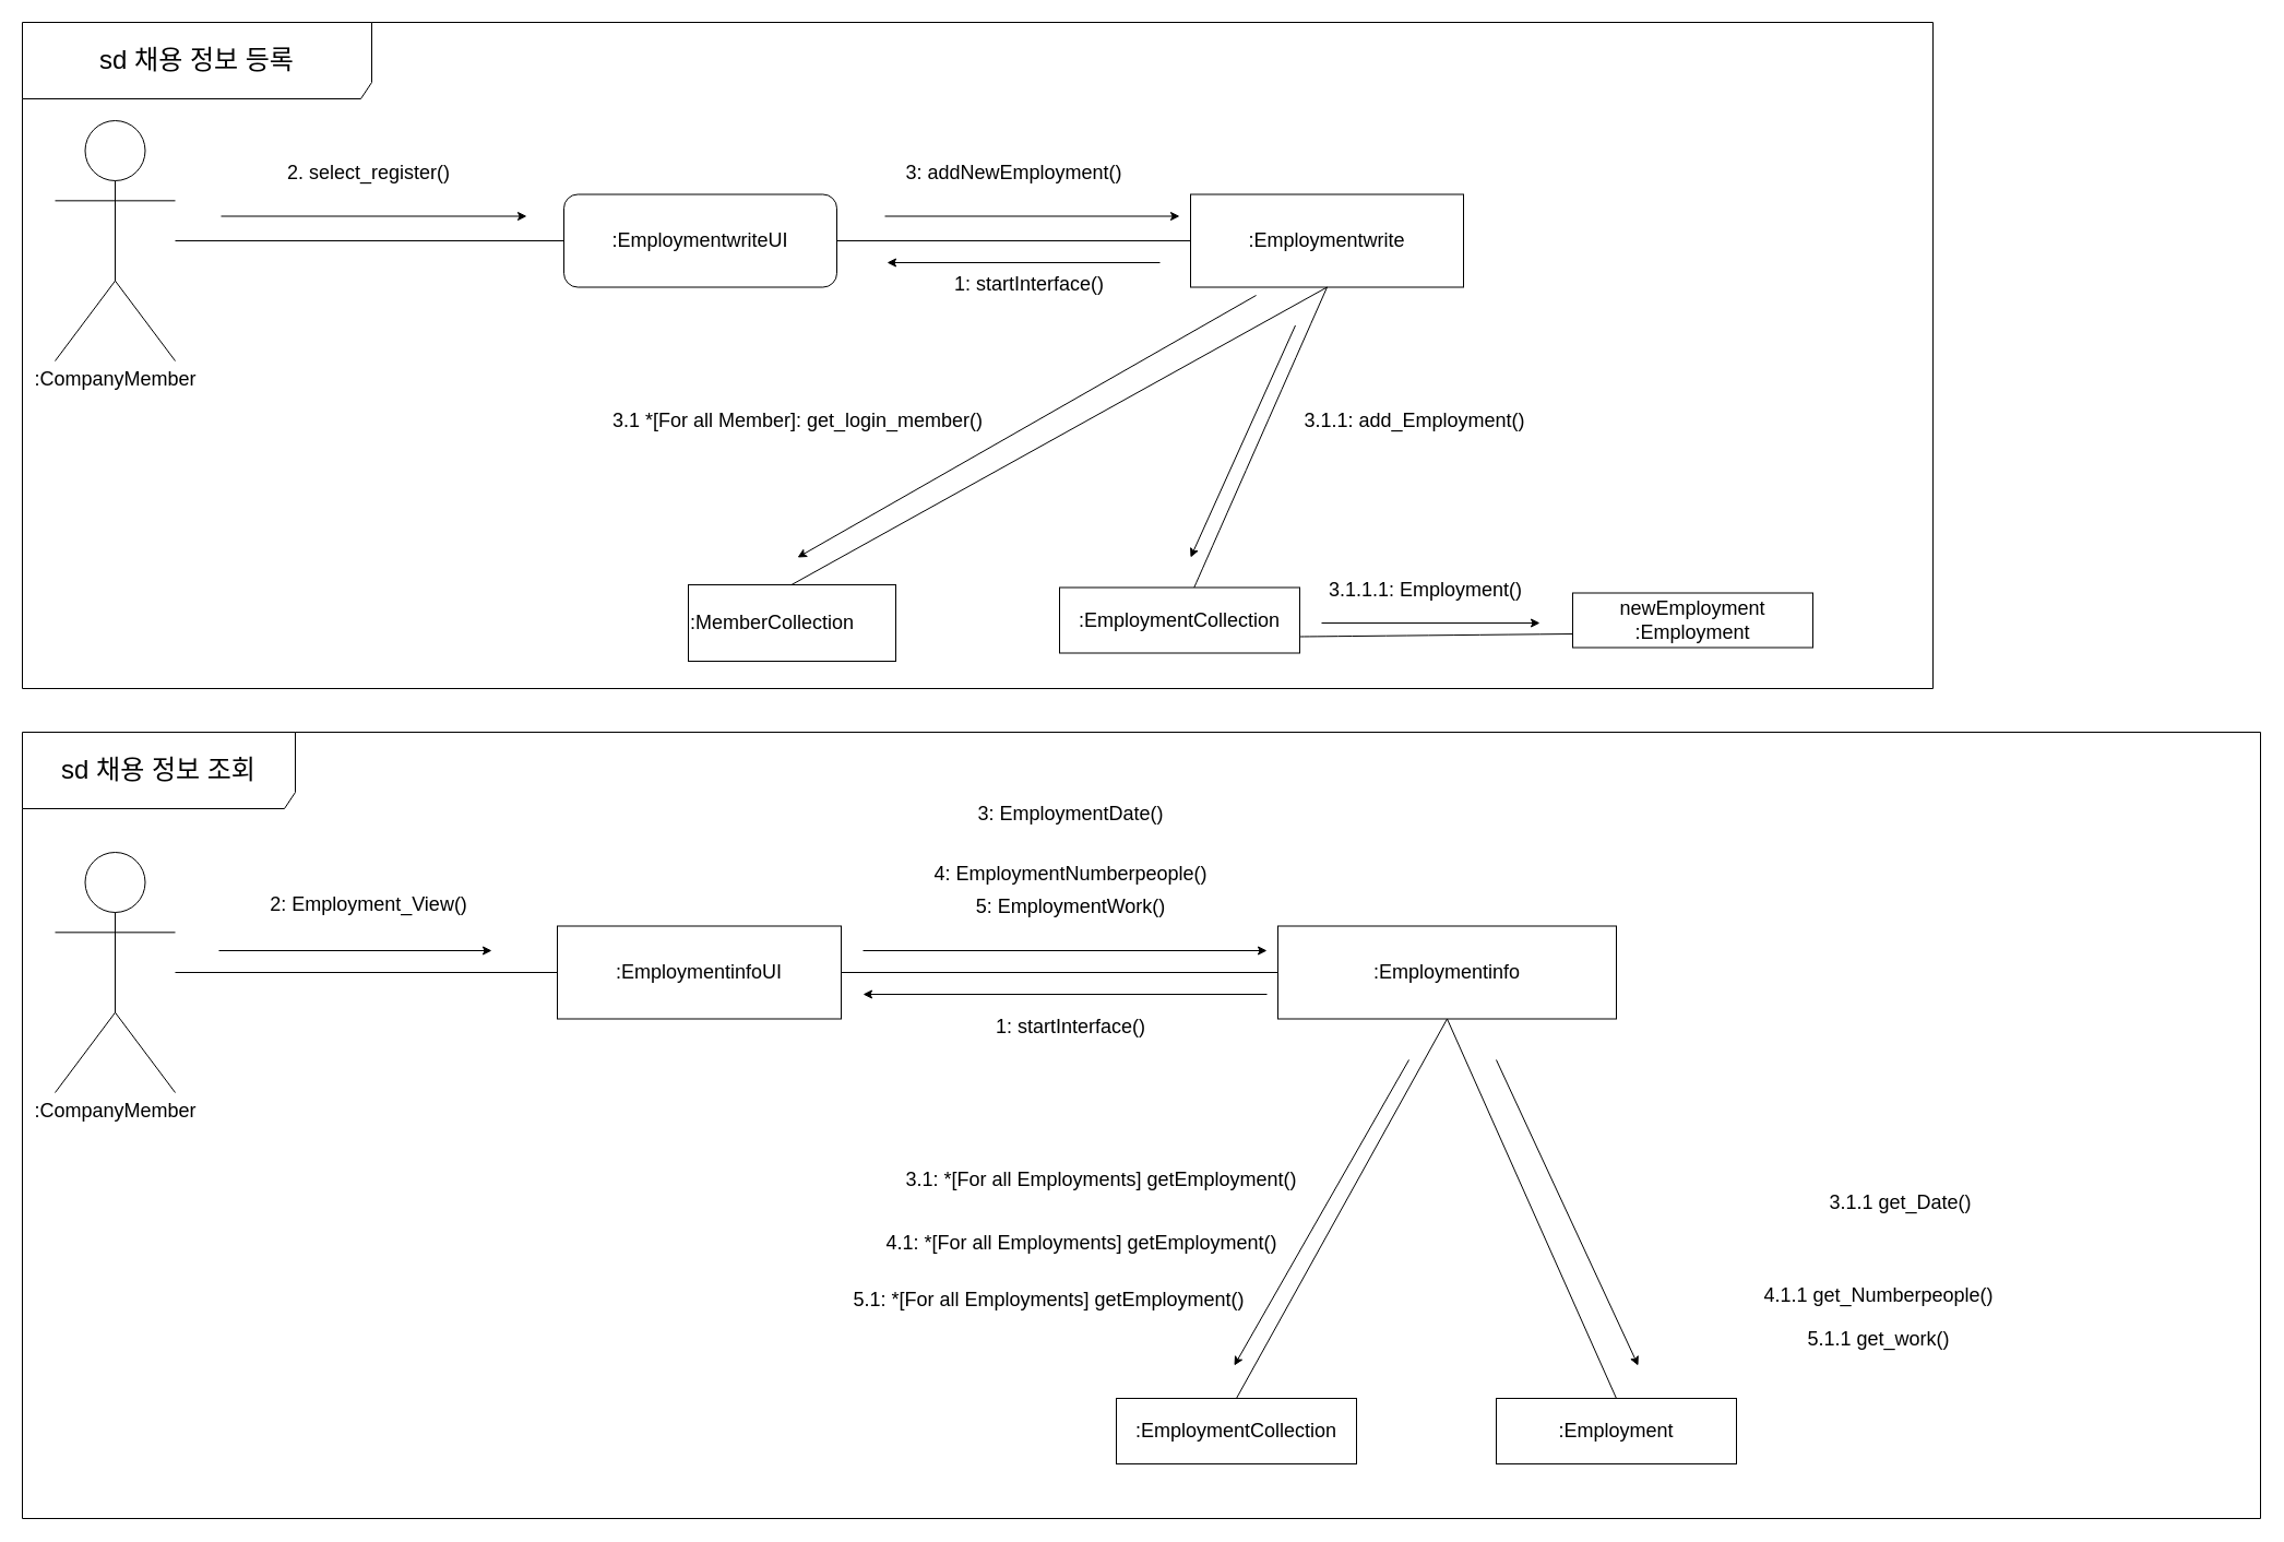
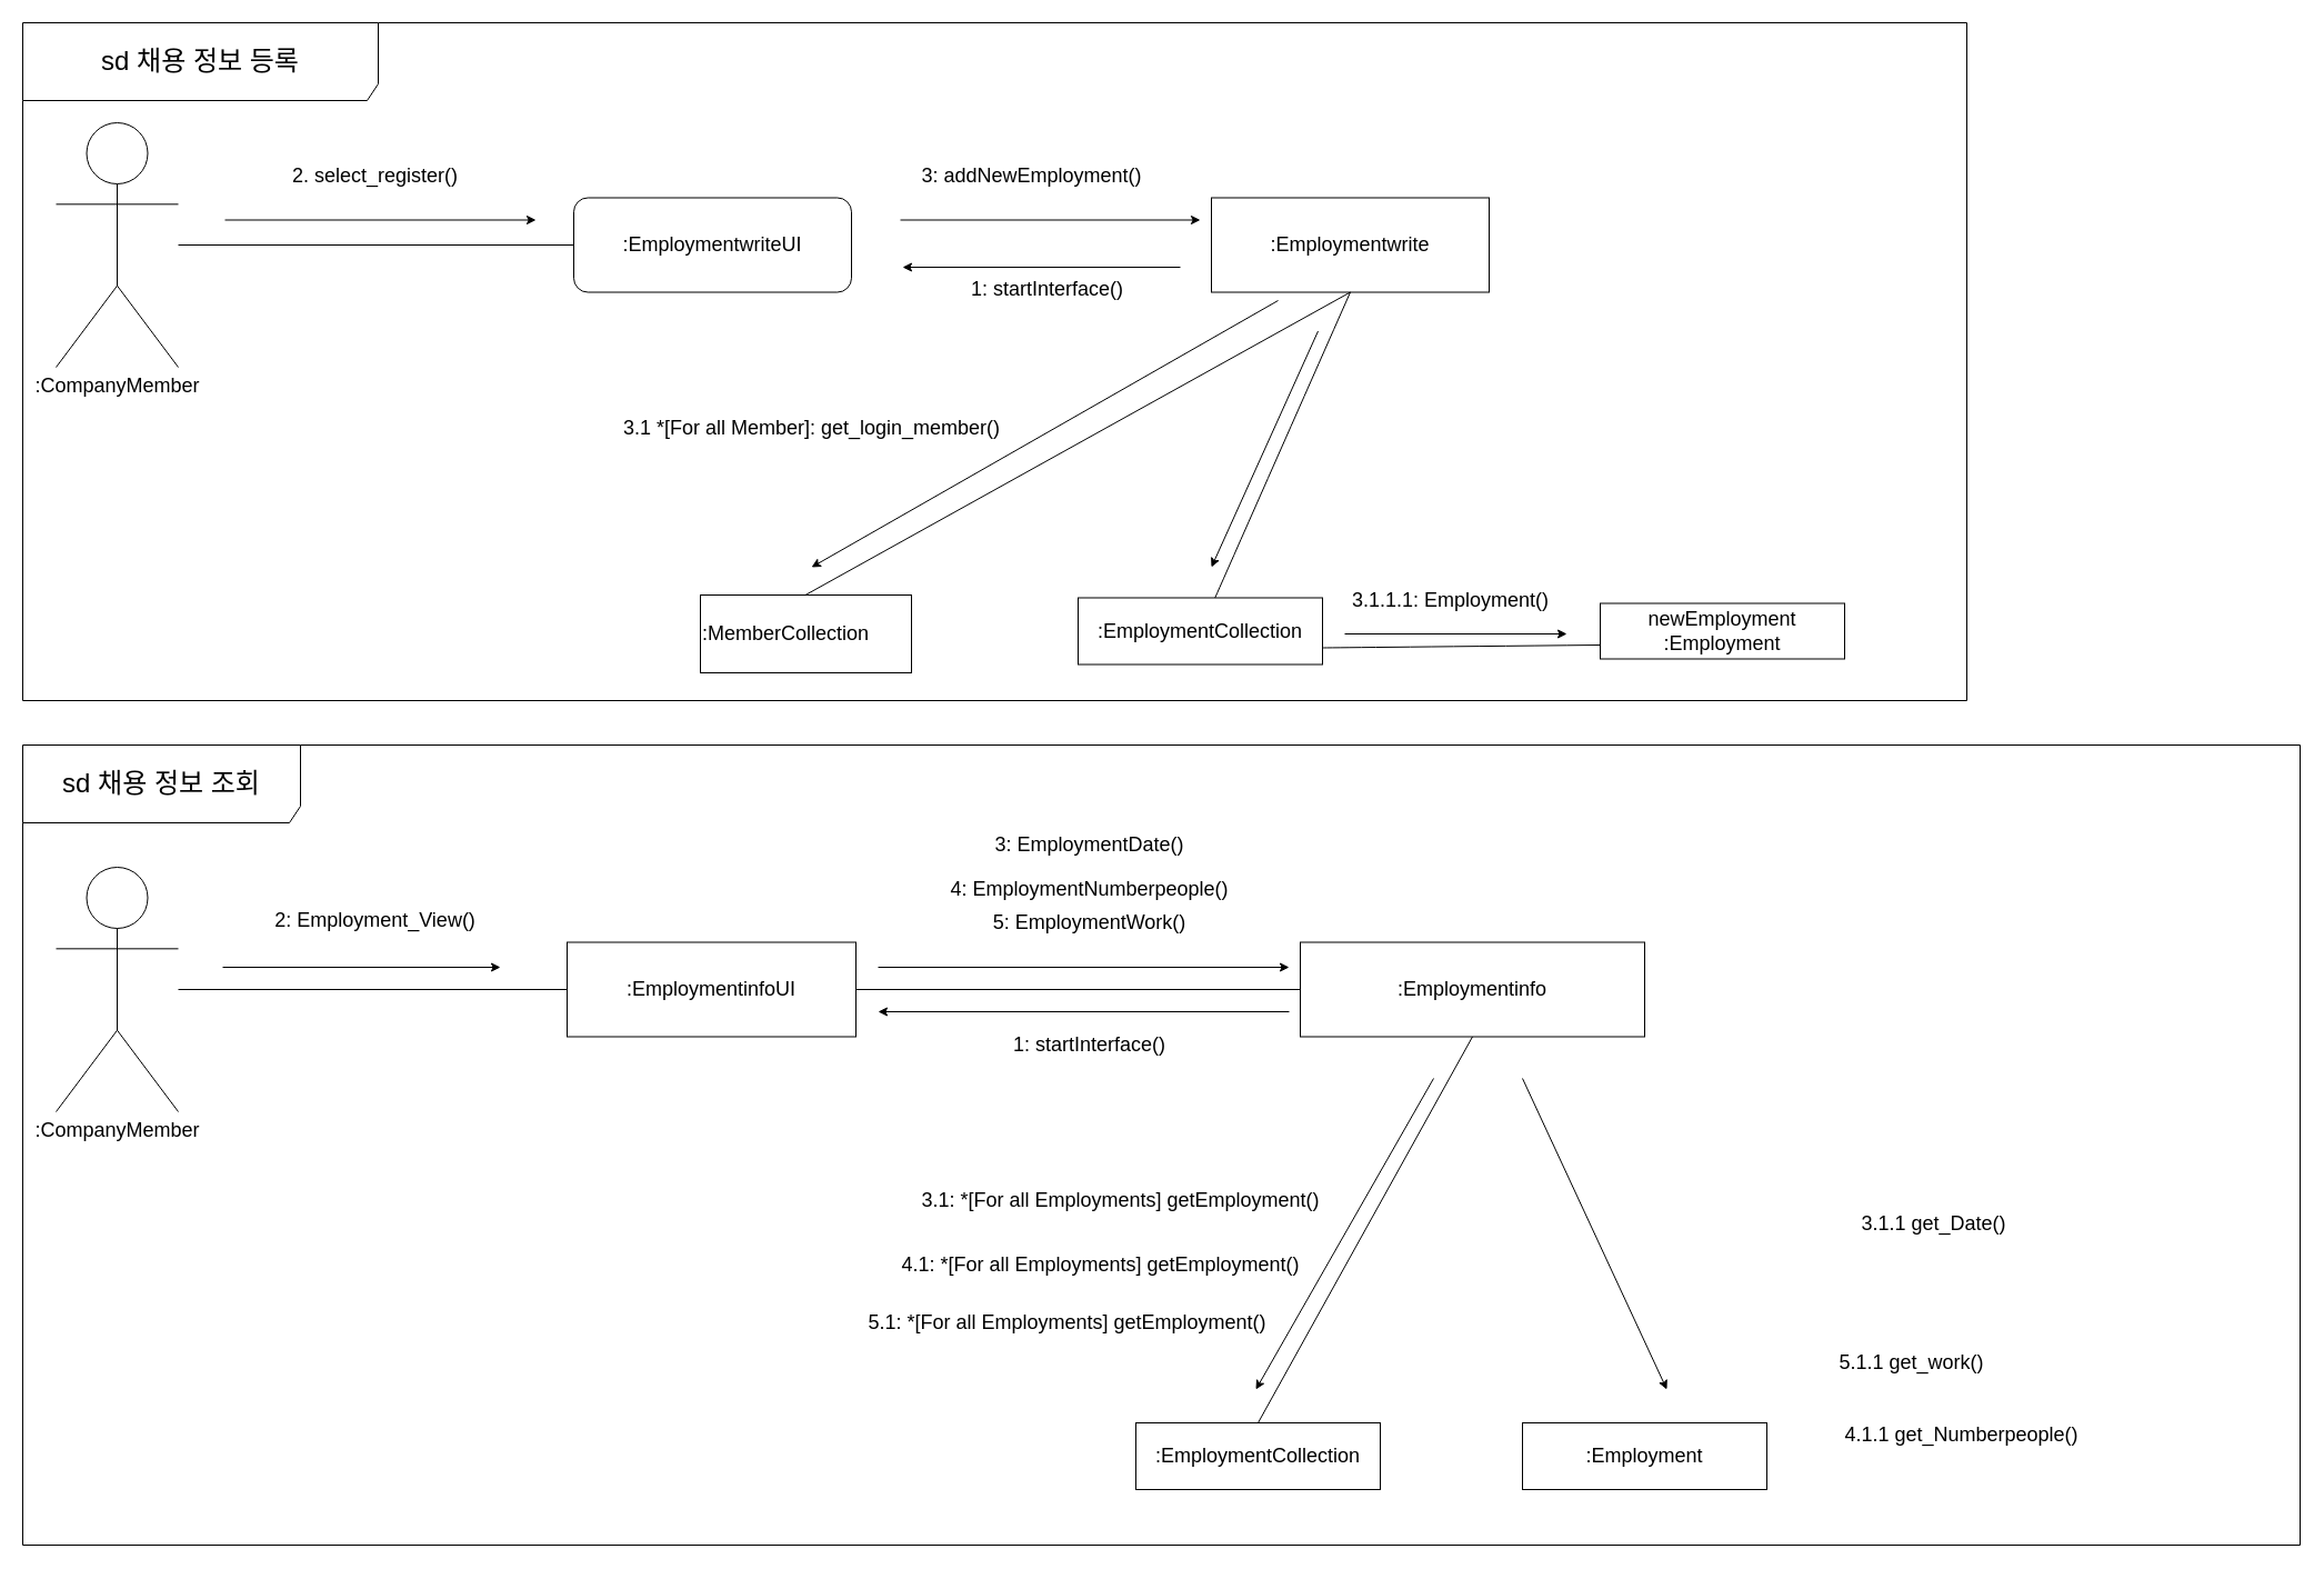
- <mxCell id="24" value="" style="endArrow=none;html=1;rounded=0;entryX=1;entryY=0.5;entryDx=0;entryDy=0;exitX=0;exitY=0.5;exitDx=0;exitDy=0;" parent="1" source="21" target="20" edge="1"><mxGeometry width="50" height="50" relative="1" as="geometry"><mxPoint x="880" y="417.5" as="sourcePoint" /><mxPoint x="930" y="367.5" as="targetPoint" /></mxGeometry></mxCell>
- <mxCell id="31" value="&lt;font style=&quot;font-size: 18px;&quot;&gt;&lt;font style=&quot;font-size: 18px;&quot;&gt;3.1.1: add_&lt;/font&gt;Employment()&lt;/font&gt;" style="text;html=1;align=center;verticalAlign=middle;resizable=0;points=[];autosize=1;strokeColor=none;fillColor=none;" parent="1" vertex="1"><mxGeometry x="1180" y="365" width="230" height="40" as="geometry" /></mxCell>
- <mxCell id="17" value="&lt;font style=&quot;font-size: 18px;&quot;&gt;3: EmploymentDate()&lt;br&gt;&lt;/font&gt;" style="text;html=1;align=center;verticalAlign=middle;resizable=0;points=[];autosize=1;strokeColor=none;fillColor=none;" parent="1" vertex="1"><mxGeometry x="885" y="725" width="190" height="40" as="geometry" /></mxCell>
+ <mxCell id="17" value="&lt;font style=&quot;font-size: 18px;&quot;&gt;3: EmploymentDate()&lt;br&gt;&lt;/font&gt;" style="text;html=1;align=center;verticalAlign=middle;resizable=0;points=[];autosize=1;strokeColor=none;fillColor=none;" parent="1" vertex="1"><mxGeometry x="885" y="740" width="190" height="40" as="geometry" /></mxCell>
- <mxCell id="9" value="" style="endArrow=none;html=1;rounded=0;exitX=0.5;exitY=0;exitDx=0;exitDy=0;entryX=0.5;entryY=1;entryDx=0;entryDy=0;" parent="1" source="8" target="5" edge="1"><mxGeometry width="50" height="50" relative="1" as="geometry"><mxPoint x="1030" y="1210" as="sourcePoint" /><mxPoint x="1150" y="940" as="targetPoint" /></mxGeometry></mxCell>
- <mxCell id="52" value="&lt;font style=&quot;font-size: 18px;&quot;&gt;4.1.1 get_Numberpeople()&lt;/font&gt;" style="text;html=1;align=center;verticalAlign=middle;resizable=0;points=[];autosize=1;strokeColor=none;fillColor=none;" vertex="1" parent="1"><mxGeometry x="1605" y="1166" width="230" height="40" as="geometry" /></mxCell>
+ <mxCell id="52" value="&lt;font style=&quot;font-size: 18px;&quot;&gt;4.1.1 get_Numberpeople()&lt;/font&gt;" style="text;html=1;align=center;verticalAlign=middle;resizable=0;points=[];autosize=1;strokeColor=none;fillColor=none;" vertex="1" parent="1"><mxGeometry x="1650" y="1271" width="230" height="40" as="geometry" /></mxCell>
